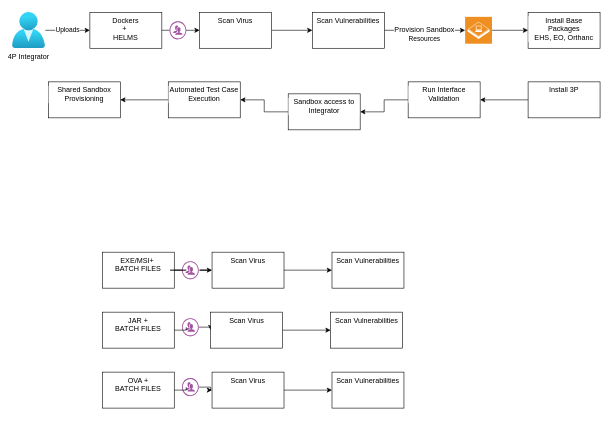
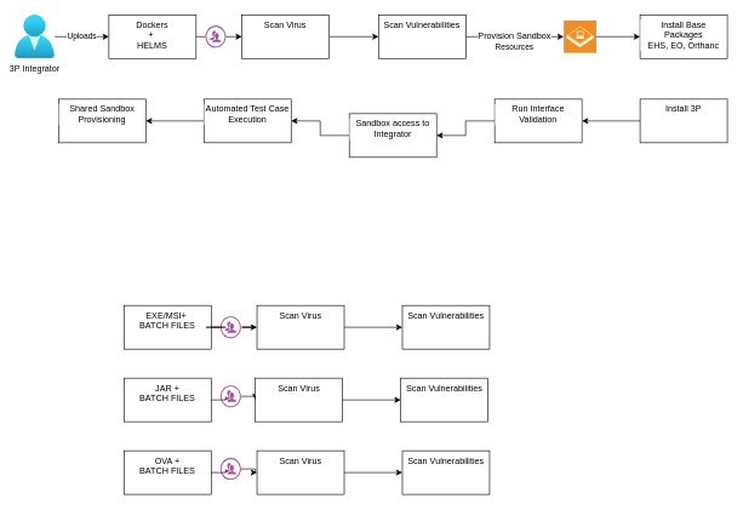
- <mxCell id="3" value="4P Integrator" style="aspect=fixed;html=1;points=[];align=center;image;fontSize=12;image=img/lib/azure2/identity/Users.svg;" vertex="1" parent="1"><mxGeometry x="20" y="20" width="54.86" height="60" as="geometry" /></mxCell>
+ <mxCell id="3" value="3P Integrator" style="aspect=fixed;html=1;points=[];align=center;image;fontSize=12;image=img/lib/azure2/identity/Users.svg;" vertex="1" parent="1"><mxGeometry x="20" y="20" width="54.86" height="60" as="geometry" /></mxCell>
